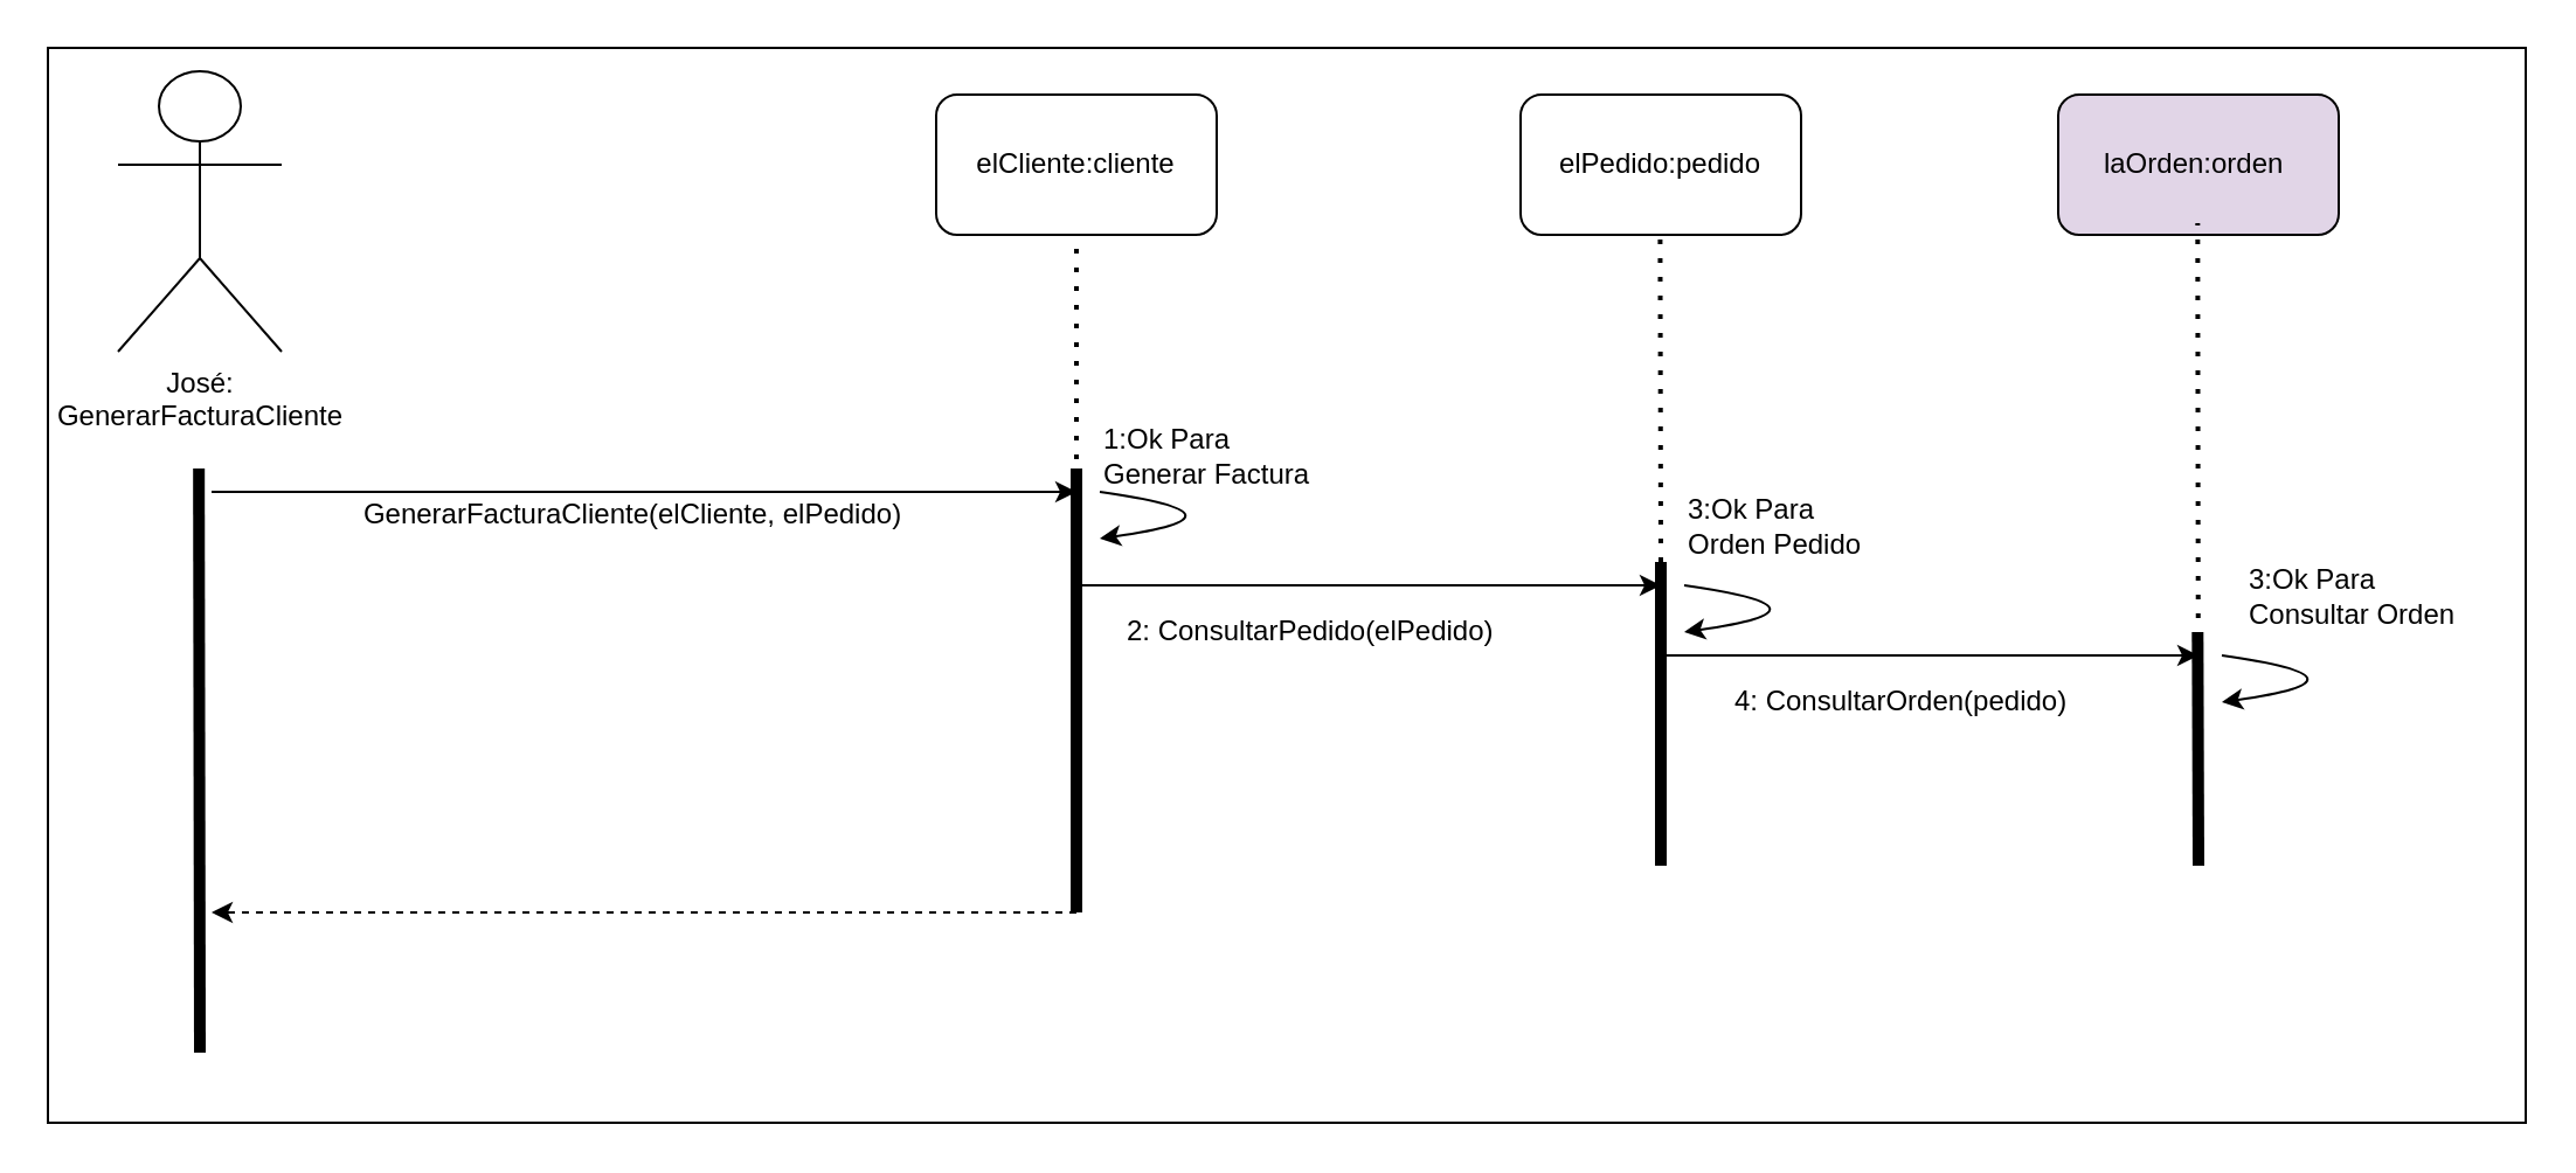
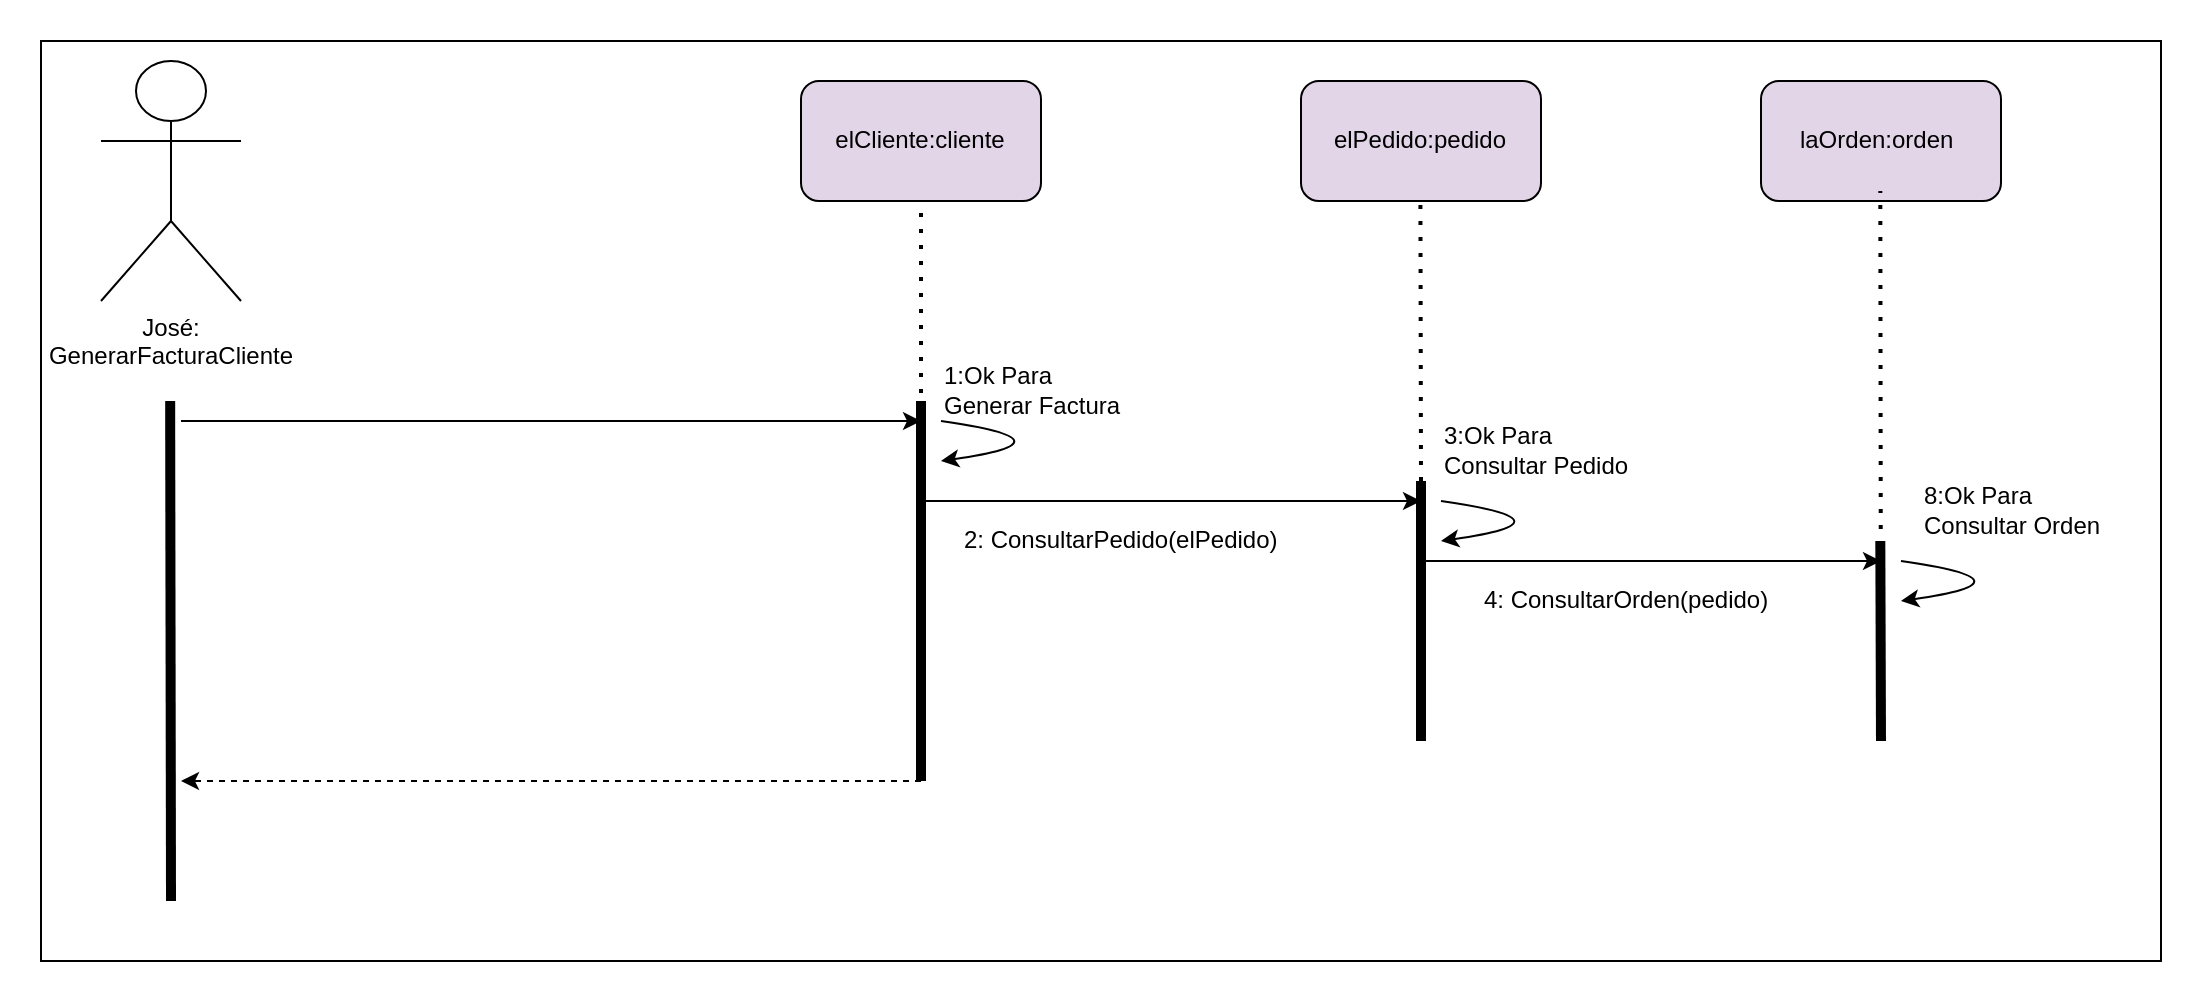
- <mxCell id="4" value="elCliente:cliente" style="rounded=1;whiteSpace=wrap;html=1;" parent="1" vertex="1"><mxGeometry x="400" y="40" width="120" height="60" as="geometry" /></mxCell>
+ <mxCell id="4" value="elCliente:cliente" style="rounded=1;whiteSpace=wrap;html=1;fillColor=#e1d5e7;" parent="1" vertex="1"><mxGeometry x="400" y="40" width="120" height="60" as="geometry" /></mxCell>
- <mxCell id="17" value="elPedido:pedido" style="rounded=1;whiteSpace=wrap;html=1;" parent="1" vertex="1"><mxGeometry x="650" y="40" width="120" height="60" as="geometry" /></mxCell>
+ <mxCell id="17" value="elPedido:pedido" style="rounded=1;whiteSpace=wrap;html=1;fillColor=#e1d5e7;" parent="1" vertex="1"><mxGeometry x="650" y="40" width="120" height="60" as="geometry" /></mxCell>
- <mxCell id="6" value="GenerarFacturaCliente(elCliente,&amp;nbsp;&lt;span style=&quot;text-align: left&quot;&gt;elPedido&lt;/span&gt;)" style="text;html=1;align=center;verticalAlign=middle;resizable=0;points=[];autosize=1;strokeColor=none;" parent="1" vertex="1"><mxGeometry x="145" y="210" width="250" height="20" as="geometry" /></mxCell>
- <mxCell id="19" value="3:Ok Para &lt;br&gt;Orden Pedido" style="text;html=1;align=left;verticalAlign=middle;resizable=0;points=[];autosize=1;strokeColor=none;" parent="1" vertex="1"><mxGeometry x="720" y="210" width="110" height="30" as="geometry" /></mxCell>
+ <mxCell id="19" value="3:Ok Para &lt;br&gt;Consultar Pedido" style="text;html=1;align=left;verticalAlign=middle;resizable=0;points=[];autosize=1;strokeColor=none;" parent="1" vertex="1"><mxGeometry x="720" y="210" width="110" height="30" as="geometry" /></mxCell>
- <mxCell id="24" value="3:Ok Para &lt;br&gt;Consultar Orden" style="text;html=1;align=left;verticalAlign=middle;resizable=0;points=[];autosize=1;strokeColor=none;" vertex="1" parent="1"><mxGeometry x="960" y="240" width="100" height="30" as="geometry" /></mxCell>
+ <mxCell id="24" value="8:Ok Para &lt;br&gt;Consultar Orden" style="text;html=1;align=left;verticalAlign=middle;resizable=0;points=[];autosize=1;strokeColor=none;" vertex="1" parent="1"><mxGeometry x="960" y="240" width="100" height="30" as="geometry" /></mxCell>
